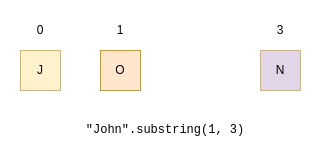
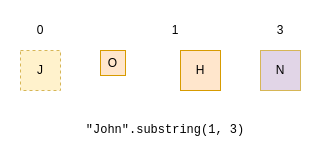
- <mxCell id="7" value="1" style="text;html=1;strokeColor=none;fillColor=none;align=center;verticalAlign=middle;whiteSpace=wrap;rounded=0;" vertex="1" parent="1"><mxGeometry x="100" y="20" width="40" height="20" as="geometry" /></mxCell>
+ <mxCell id="7" value="1" style="text;html=1;strokeColor=none;fillColor=none;align=center;verticalAlign=middle;whiteSpace=wrap;rounded=0;" vertex="1" parent="1"><mxGeometry x="155" y="20" width="40" height="20" as="geometry" /></mxCell>
- <mxCell id="2" value="J" style="rounded=0;whiteSpace=wrap;html=1;fillColor=#fff2cc;strokeColor=#d6b656;" vertex="1" parent="1"><mxGeometry x="20" y="50" width="40" height="40" as="geometry" /></mxCell>
+ <mxCell id="2" value="J" style="rounded=0;whiteSpace=wrap;html=1;fillColor=#fff2cc;strokeColor=#d6b656;dashed=1;" vertex="1" parent="1"><mxGeometry x="20" y="50" width="40" height="40" as="geometry" /></mxCell>
- <mxCell id="3" value="O" style="rounded=0;whiteSpace=wrap;html=1;fillColor=#ffe6cc;strokeColor=#d79b00;" vertex="1" parent="1"><mxGeometry x="100" y="50" width="40" height="40" as="geometry" /></mxCell>
+ <mxCell id="3" value="O" style="rounded=0;whiteSpace=wrap;html=1;fillColor=#ffe6cc;strokeColor=#d79b00;" vertex="1" parent="1"><mxGeometry x="100" y="50" width="25" height="25" as="geometry" /></mxCell>
+ <mxCell id="4" value="H" style="rounded=0;whiteSpace=wrap;html=1;fillColor=#ffe6cc;strokeColor=#d79b00;" vertex="1" parent="1"><mxGeometry x="180" y="50" width="40" height="40" as="geometry" /></mxCell>
